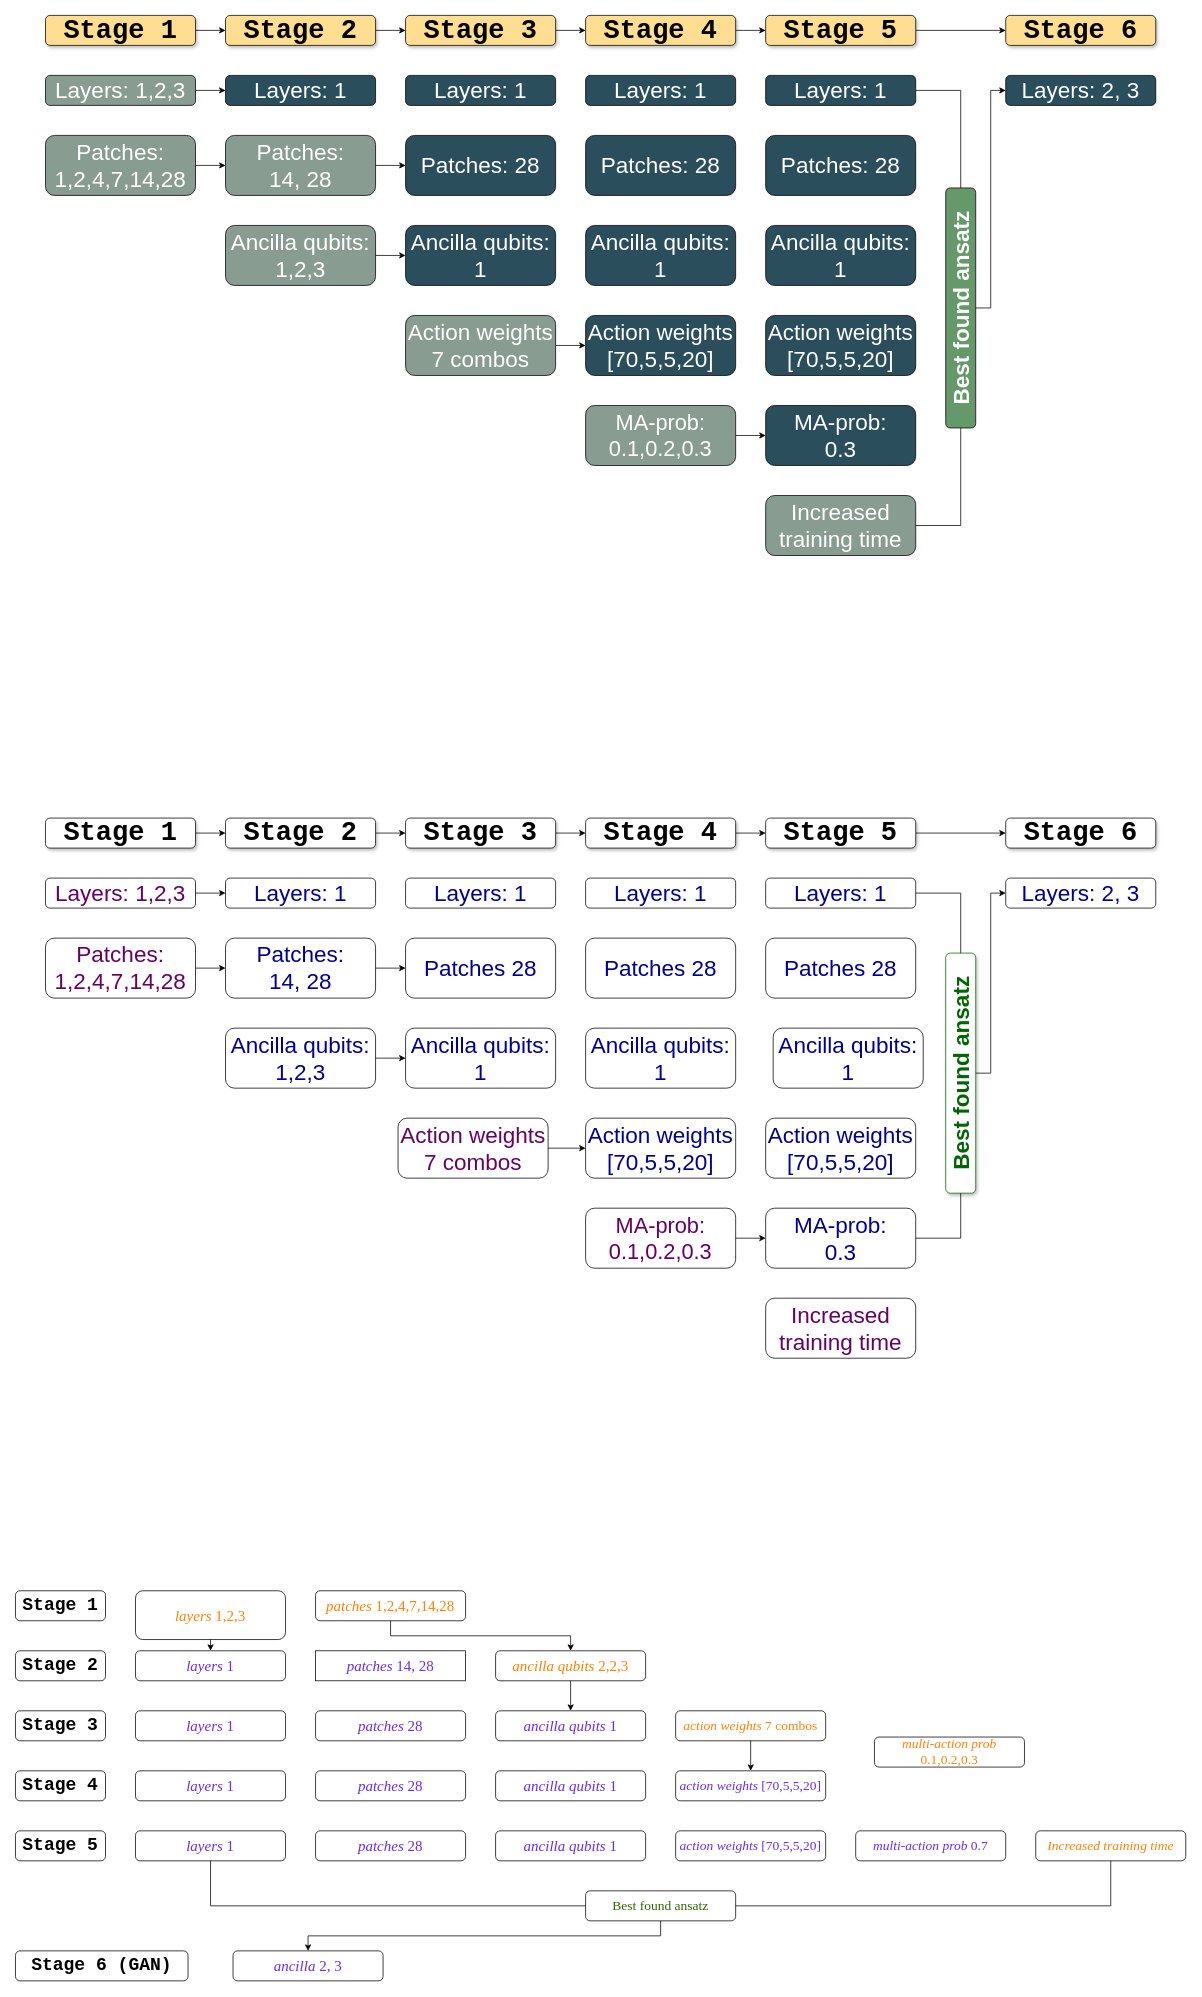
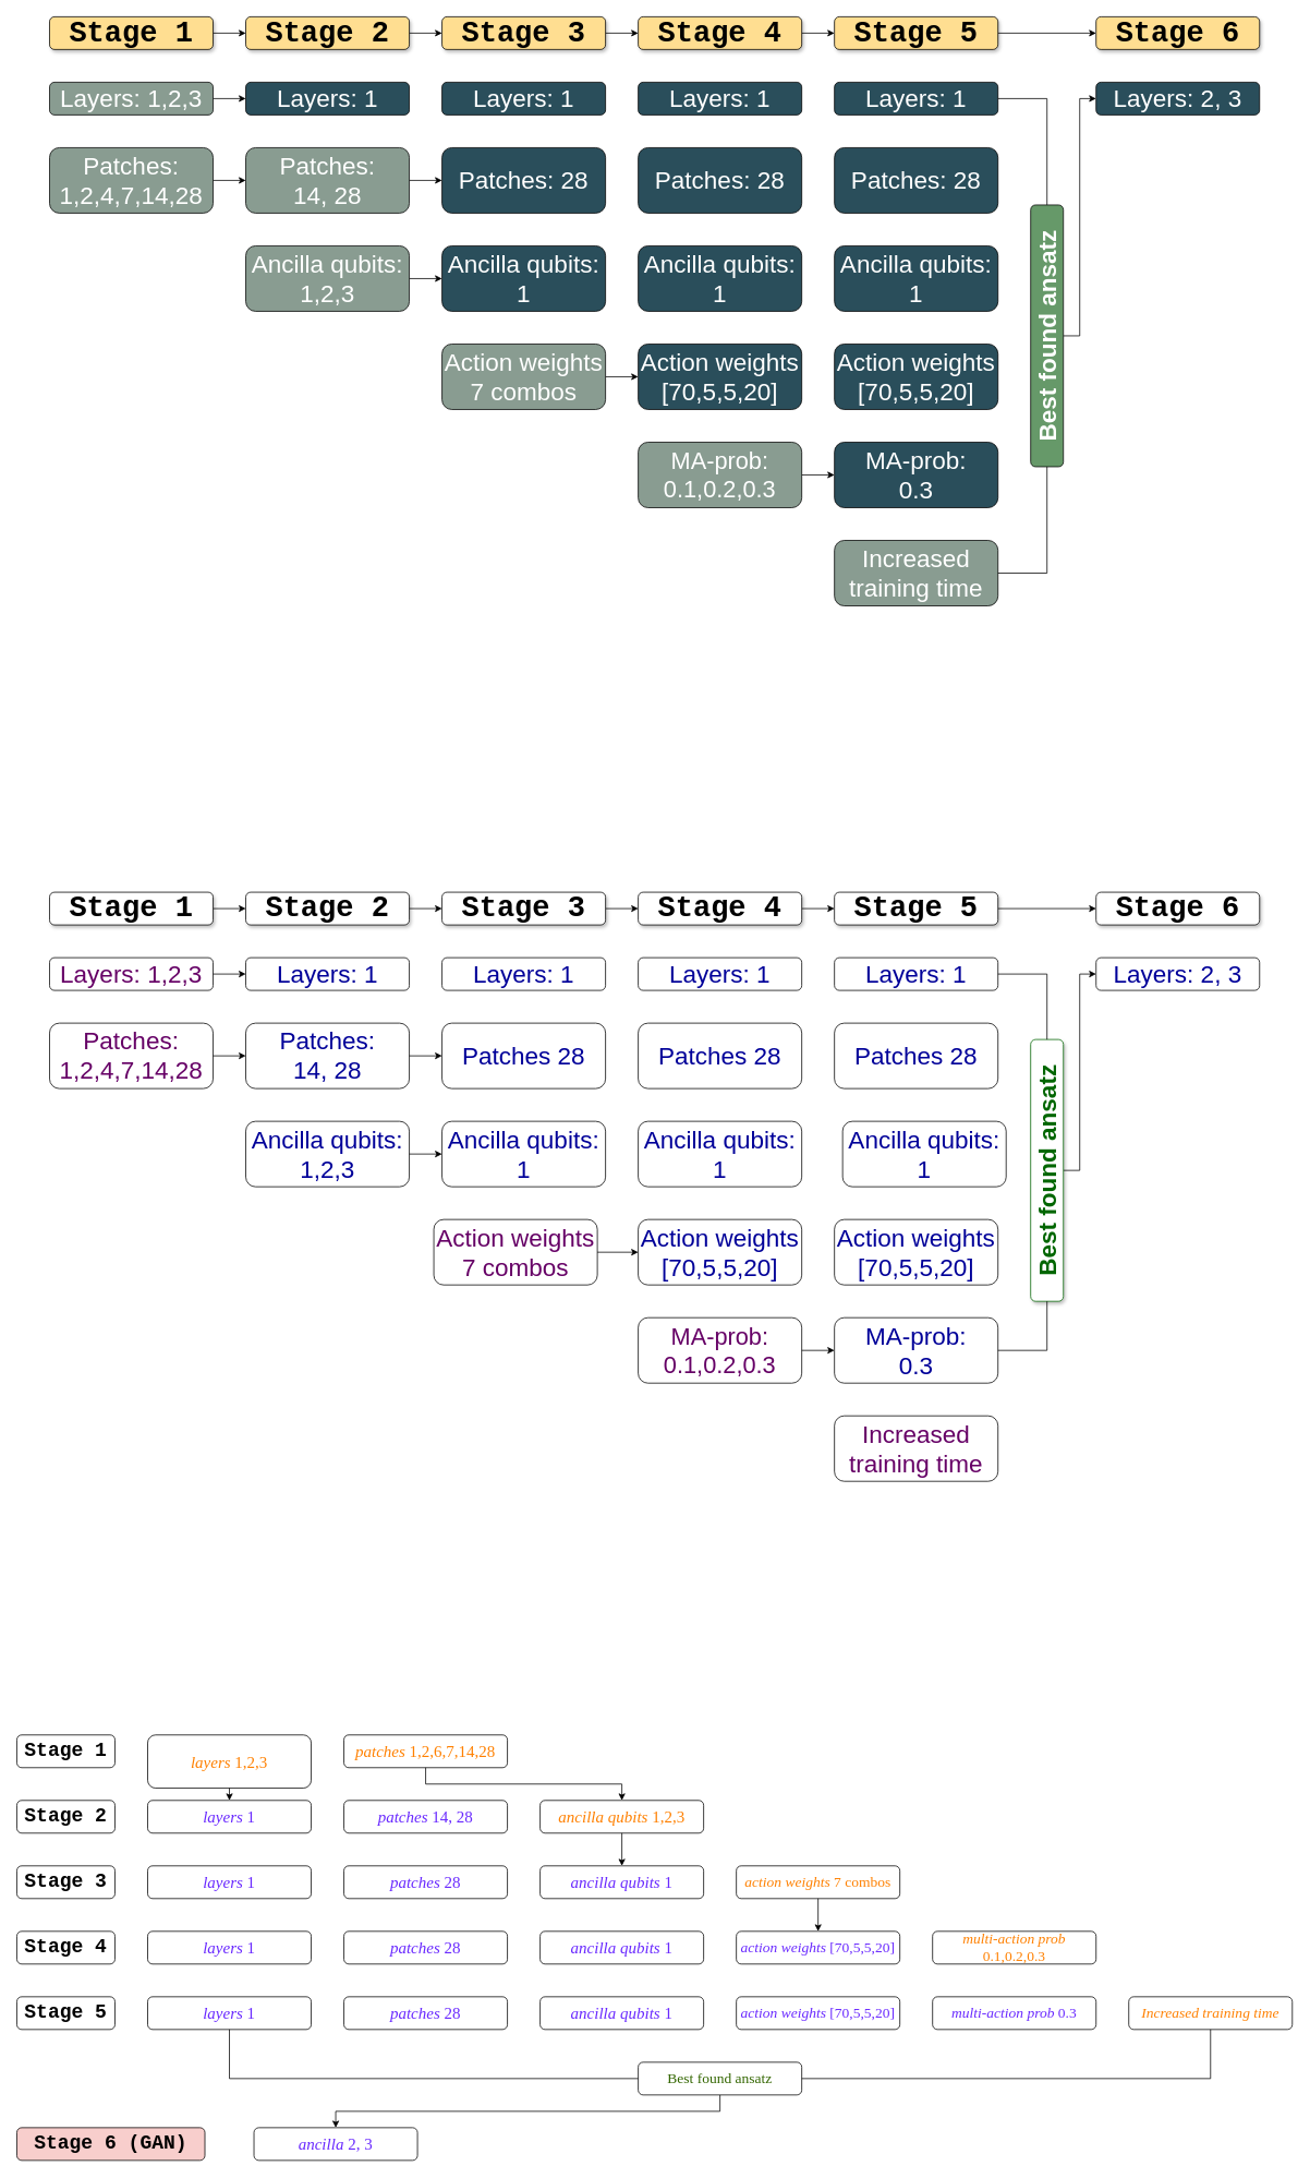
- <mxCell id="31" value="&lt;font face=&quot;Georgia&quot; color=&quot;#ff8000&quot;&gt;&lt;span style=&quot;font-size: 20px;&quot;&gt;&lt;i&gt;patches &lt;/i&gt;1,2,4,7,14,28&lt;/span&gt;&lt;/font&gt;" style="rounded=1;whiteSpace=wrap;html=1;strokeColor=#000000;fillColor=none;" parent="1" vertex="1"><mxGeometry x="420" y="2120" width="200" height="40" as="geometry" /></mxCell>
+ <mxCell id="31" value="&lt;font face=&quot;Georgia&quot; color=&quot;#ff8000&quot;&gt;&lt;span style=&quot;font-size: 20px;&quot;&gt;&lt;i&gt;patches &lt;/i&gt;1,2,6,7,14,28&lt;/span&gt;&lt;/font&gt;" style="rounded=1;whiteSpace=wrap;html=1;strokeColor=#000000;fillColor=none;" parent="1" vertex="1"><mxGeometry x="420" y="2120" width="200" height="40" as="geometry" /></mxCell>
- <mxCell id="37" value="&lt;i style=&quot;color: rgb(105, 41, 255); font-family: Georgia; font-size: 20px;&quot;&gt;patches&lt;/i&gt;&lt;span style=&quot;color: rgb(105, 41, 255); font-family: Georgia; font-size: 20px;&quot;&gt;&amp;nbsp;14, 28&lt;/span&gt;" style="whiteSpace=wrap;html=1;strokeColor=#000000;fillColor=none;rounded=0;" parent="1" vertex="1"><mxGeometry x="420" y="2200" width="200" height="40" as="geometry" /></mxCell>
+ <mxCell id="37" value="&lt;i style=&quot;color: rgb(105, 41, 255); font-family: Georgia; font-size: 20px;&quot;&gt;patches&lt;/i&gt;&lt;span style=&quot;color: rgb(105, 41, 255); font-family: Georgia; font-size: 20px;&quot;&gt;&amp;nbsp;14, 28&lt;/span&gt;" style="rounded=1;whiteSpace=wrap;html=1;strokeColor=#000000;fillColor=none;" parent="1" vertex="1"><mxGeometry x="420" y="2200" width="200" height="40" as="geometry" /></mxCell>
- <mxCell id="39" value="&lt;font face=&quot;Georgia&quot; color=&quot;#ff8000&quot; style=&quot;font-size: 20px;&quot;&gt;&lt;i style=&quot;&quot;&gt;ancilla&lt;/i&gt;&amp;nbsp;&lt;i&gt;qubits&lt;/i&gt; 2,2,3&lt;/font&gt;" style="rounded=1;whiteSpace=wrap;html=1;strokeColor=#000000;fillColor=none;" parent="1" vertex="1"><mxGeometry x="660" y="2200" width="200" height="40" as="geometry" /></mxCell>
+ <mxCell id="39" value="&lt;font face=&quot;Georgia&quot; color=&quot;#ff8000&quot; style=&quot;font-size: 20px;&quot;&gt;&lt;i style=&quot;&quot;&gt;ancilla&lt;/i&gt;&amp;nbsp;&lt;i&gt;qubits&lt;/i&gt; 1,2,3&lt;/font&gt;" style="rounded=1;whiteSpace=wrap;html=1;strokeColor=#000000;fillColor=none;" parent="1" vertex="1"><mxGeometry x="660" y="2200" width="200" height="40" as="geometry" /></mxCell>
- <mxCell id="49" value="&lt;font face=&quot;Georgia&quot; color=&quot;#ff8000&quot;&gt;&lt;span style=&quot;font-size: 18px;&quot;&gt;&lt;i&gt;multi-action prob &lt;/i&gt;0.1,0.2,0.3&lt;/span&gt;&lt;/font&gt;" style="rounded=1;whiteSpace=wrap;html=1;strokeColor=#000000;fillColor=none;" parent="1" vertex="1"><mxGeometry x="1165" y="2315" width="200" height="40" as="geometry" /></mxCell>
+ <mxCell id="49" value="&lt;font face=&quot;Georgia&quot; color=&quot;#ff8000&quot;&gt;&lt;span style=&quot;font-size: 18px;&quot;&gt;&lt;i&gt;multi-action prob &lt;/i&gt;0.1,0.2,0.3&lt;/span&gt;&lt;/font&gt;" style="rounded=1;whiteSpace=wrap;html=1;strokeColor=#000000;fillColor=none;" parent="1" vertex="1"><mxGeometry x="1140" y="2360" width="200" height="40" as="geometry" /></mxCell>
- <mxCell id="54" value="&lt;font face=&quot;Georgia&quot; color=&quot;#6929ff&quot;&gt;&lt;span style=&quot;font-size: 18px;&quot;&gt;&lt;i&gt;multi-action prob &lt;/i&gt;0.7&lt;/span&gt;&lt;/font&gt;" style="rounded=1;whiteSpace=wrap;html=1;strokeColor=#000000;fillColor=none;" parent="1" vertex="1"><mxGeometry x="1140" y="2440" width="200" height="40" as="geometry" /></mxCell>
+ <mxCell id="54" value="&lt;font face=&quot;Georgia&quot; color=&quot;#6929ff&quot;&gt;&lt;span style=&quot;font-size: 18px;&quot;&gt;&lt;i&gt;multi-action prob &lt;/i&gt;0.3&lt;/span&gt;&lt;/font&gt;" style="rounded=1;whiteSpace=wrap;html=1;strokeColor=#000000;fillColor=none;" parent="1" vertex="1"><mxGeometry x="1140" y="2440" width="200" height="40" as="geometry" /></mxCell>
- <mxCell id="61" value="&lt;font face=&quot;Courier New&quot; style=&quot;font-size: 24px;&quot;&gt;&lt;b&gt;Stage 6 (GAN)&lt;/b&gt;&lt;/font&gt;" style="rounded=1;whiteSpace=wrap;html=1;" parent="1" vertex="1"><mxGeometry x="20" y="2600" width="230" height="40" as="geometry" /></mxCell>
+ <mxCell id="61" value="&lt;font face=&quot;Courier New&quot; style=&quot;font-size: 24px;&quot;&gt;&lt;b&gt;Stage 6 (GAN)&lt;/b&gt;&lt;/font&gt;" style="rounded=1;whiteSpace=wrap;html=1;fillColor=#f8cecc;" parent="1" vertex="1"><mxGeometry x="20" y="2600" width="230" height="40" as="geometry" /></mxCell>
